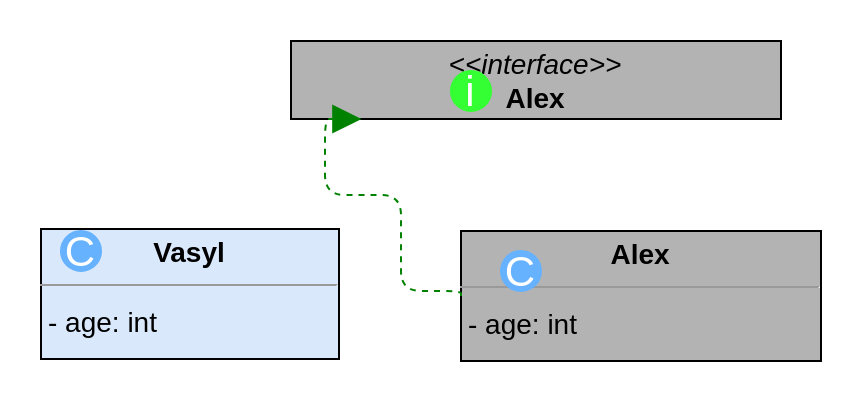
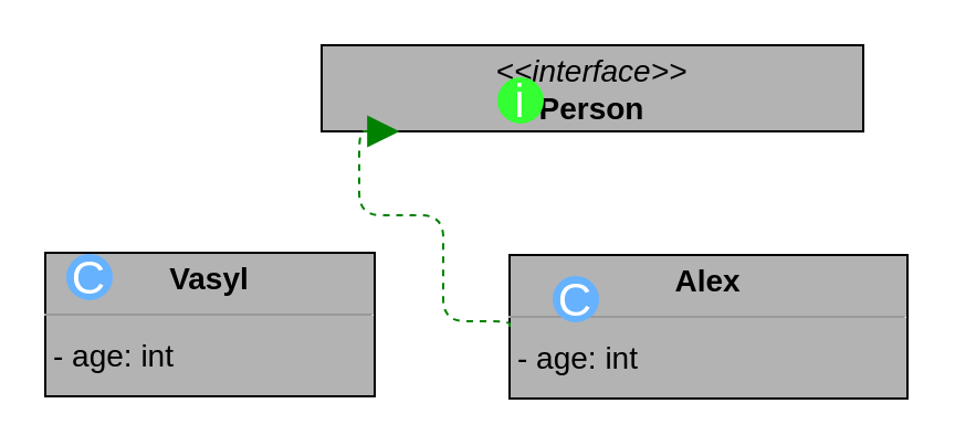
- <mxCell id="3" value="&lt;p style=&quot;margin:0px;margin-top:4px;text-align:center;&quot;&gt;&lt;i&gt;&amp;lt;&amp;lt;interface&amp;gt;&amp;gt;&lt;/i&gt;&lt;br/&gt;&lt;b&gt;Alex&lt;/b&gt;&lt;/p&gt;&lt;hr size=&quot;1&quot;/&gt;" style="verticalAlign=top;align=left;overflow=fill;fontSize=14;fontFamily=Helvetica;html=1;rounded=0;shadow=0;comic=0;labelBackgroundColor=none;strokeWidth=1;fillColor=#B3B3B3;" parent="1" vertex="1"><mxGeometry x="145" y="20" width="245" height="39" as="geometry" /></mxCell>
+ <mxCell id="3" value="&lt;p style=&quot;margin:0px;margin-top:4px;text-align:center;&quot;&gt;&lt;i&gt;&amp;lt;&amp;lt;interface&amp;gt;&amp;gt;&lt;/i&gt;&lt;br/&gt;&lt;b&gt;Person&lt;/b&gt;&lt;/p&gt;&lt;hr size=&quot;1&quot;/&gt;" style="verticalAlign=top;align=left;overflow=fill;fontSize=14;fontFamily=Helvetica;html=1;rounded=0;shadow=0;comic=0;labelBackgroundColor=none;strokeWidth=1;fillColor=#B3B3B3;" parent="1" vertex="1"><mxGeometry x="145" y="20" width="245" height="39" as="geometry" /></mxCell>
- <mxCell id="4" value="&lt;p style=&quot;margin:0px;margin-top:4px;text-align:center;&quot;&gt;&lt;b&gt;Vasyl&lt;/b&gt;&lt;/p&gt;&lt;hr size=&quot;1&quot;/&gt;&lt;p style=&quot;margin:0 0 0 4px;line-height:1.6;&quot;&gt;- age: int&lt;/p&gt;" style="verticalAlign=top;align=left;overflow=fill;fontSize=14;fontFamily=Helvetica;html=1;rounded=0;shadow=0;comic=0;labelBackgroundColor=none;strokeWidth=1;fillColor=#dae8fc;" parent="1" vertex="1"><mxGeometry x="20" y="114" width="149" height="65" as="geometry" /></mxCell>
+ <mxCell id="4" value="&lt;p style=&quot;margin:0px;margin-top:4px;text-align:center;&quot;&gt;&lt;b&gt;Vasyl&lt;/b&gt;&lt;/p&gt;&lt;hr size=&quot;1&quot;/&gt;&lt;p style=&quot;margin:0 0 0 4px;line-height:1.6;&quot;&gt;- age: int&lt;/p&gt;" style="verticalAlign=top;align=left;overflow=fill;fontSize=14;fontFamily=Helvetica;html=1;rounded=0;shadow=0;comic=0;labelBackgroundColor=none;strokeWidth=1;fillColor=#B3B3B3;" parent="1" vertex="1"><mxGeometry x="20" y="114" width="149" height="65" as="geometry" /></mxCell>
